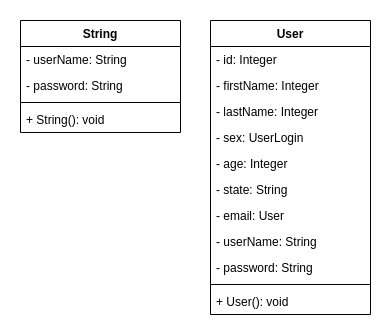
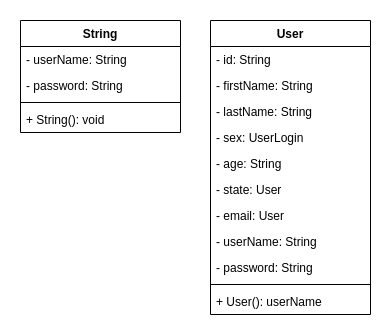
- <mxCell id="8" value="- id: Integer" style="text;strokeColor=none;fillColor=none;align=left;verticalAlign=top;spacingLeft=4;spacingRight=4;overflow=hidden;rotatable=0;points=[[0,0.5],[1,0.5]];portConstraint=eastwest;" vertex="1" parent="7"><mxGeometry y="26" width="160" height="26" as="geometry" /></mxCell>
+ <mxCell id="8" value="- id: String" style="text;strokeColor=none;fillColor=none;align=left;verticalAlign=top;spacingLeft=4;spacingRight=4;overflow=hidden;rotatable=0;points=[[0,0.5],[1,0.5]];portConstraint=eastwest;" vertex="1" parent="7"><mxGeometry y="26" width="160" height="26" as="geometry" /></mxCell>
- <mxCell id="9" value="- firstName: Integer" style="text;strokeColor=none;fillColor=none;align=left;verticalAlign=top;spacingLeft=4;spacingRight=4;overflow=hidden;rotatable=0;points=[[0,0.5],[1,0.5]];portConstraint=eastwest;" vertex="1" parent="7"><mxGeometry y="52" width="160" height="26" as="geometry" /></mxCell>
+ <mxCell id="9" value="- firstName: String" style="text;strokeColor=none;fillColor=none;align=left;verticalAlign=top;spacingLeft=4;spacingRight=4;overflow=hidden;rotatable=0;points=[[0,0.5],[1,0.5]];portConstraint=eastwest;" vertex="1" parent="7"><mxGeometry y="52" width="160" height="26" as="geometry" /></mxCell>
- <mxCell id="10" value="- lastName: Integer" style="text;strokeColor=none;fillColor=none;align=left;verticalAlign=top;spacingLeft=4;spacingRight=4;overflow=hidden;rotatable=0;points=[[0,0.5],[1,0.5]];portConstraint=eastwest;" vertex="1" parent="7"><mxGeometry y="78" width="160" height="26" as="geometry" /></mxCell>
+ <mxCell id="10" value="- lastName: String" style="text;strokeColor=none;fillColor=none;align=left;verticalAlign=top;spacingLeft=4;spacingRight=4;overflow=hidden;rotatable=0;points=[[0,0.5],[1,0.5]];portConstraint=eastwest;" vertex="1" parent="7"><mxGeometry y="78" width="160" height="26" as="geometry" /></mxCell>
- <mxCell id="12" value="- age: Integer" style="text;strokeColor=none;fillColor=none;align=left;verticalAlign=top;spacingLeft=4;spacingRight=4;overflow=hidden;rotatable=0;points=[[0,0.5],[1,0.5]];portConstraint=eastwest;" vertex="1" parent="7"><mxGeometry y="130" width="160" height="26" as="geometry" /></mxCell>
+ <mxCell id="12" value="- age: String" style="text;strokeColor=none;fillColor=none;align=left;verticalAlign=top;spacingLeft=4;spacingRight=4;overflow=hidden;rotatable=0;points=[[0,0.5],[1,0.5]];portConstraint=eastwest;" vertex="1" parent="7"><mxGeometry y="130" width="160" height="26" as="geometry" /></mxCell>
- <mxCell id="13" value="- state: String" style="text;strokeColor=none;fillColor=none;align=left;verticalAlign=top;spacingLeft=4;spacingRight=4;overflow=hidden;rotatable=0;points=[[0,0.5],[1,0.5]];portConstraint=eastwest;" vertex="1" parent="7"><mxGeometry y="156" width="160" height="26" as="geometry" /></mxCell>
+ <mxCell id="13" value="- state: User" style="text;strokeColor=none;fillColor=none;align=left;verticalAlign=top;spacingLeft=4;spacingRight=4;overflow=hidden;rotatable=0;points=[[0,0.5],[1,0.5]];portConstraint=eastwest;" vertex="1" parent="7"><mxGeometry y="156" width="160" height="26" as="geometry" /></mxCell>
- <mxCell id="18" value="+ User(): void" style="text;strokeColor=none;fillColor=none;align=left;verticalAlign=top;spacingLeft=4;spacingRight=4;overflow=hidden;rotatable=0;points=[[0,0.5],[1,0.5]];portConstraint=eastwest;" vertex="1" parent="7"><mxGeometry y="268" width="160" height="26" as="geometry" /></mxCell>
+ <mxCell id="18" value="+ User(): userName" style="text;strokeColor=none;fillColor=none;align=left;verticalAlign=top;spacingLeft=4;spacingRight=4;overflow=hidden;rotatable=0;points=[[0,0.5],[1,0.5]];portConstraint=eastwest;" vertex="1" parent="7"><mxGeometry y="268" width="160" height="26" as="geometry" /></mxCell>
